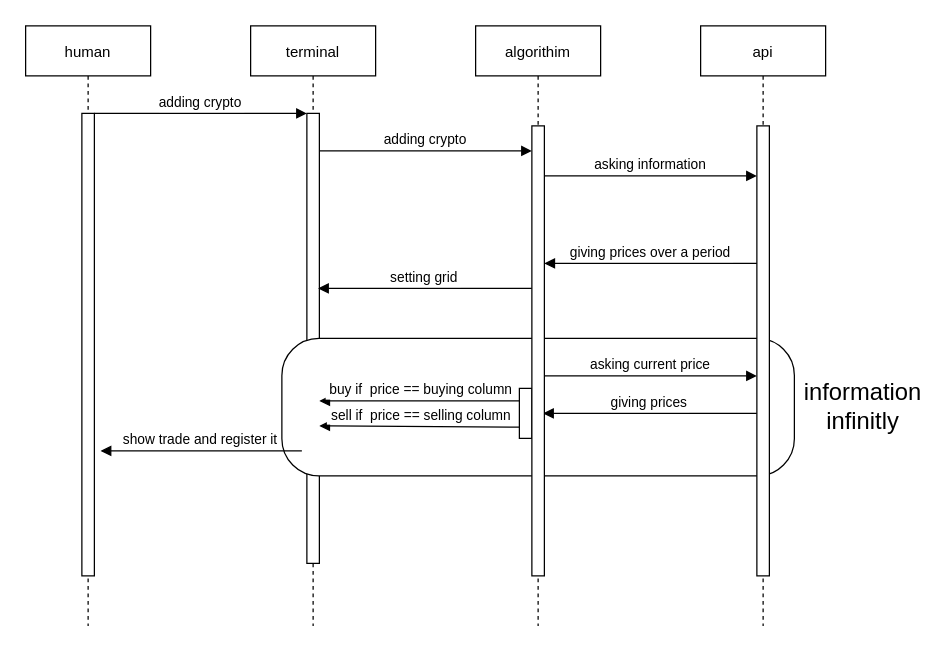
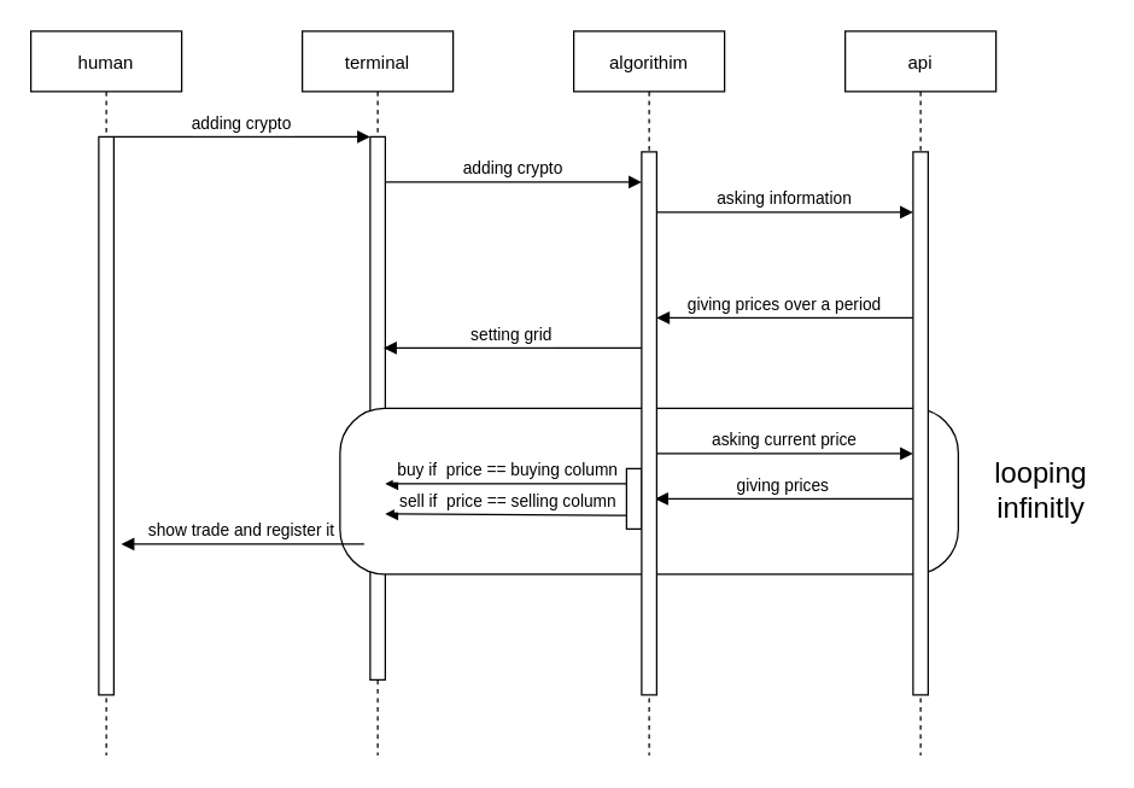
- <mxCell id="21" value="&lt;font style=&quot;font-size: 19px&quot;&gt;information infinitly&lt;/font&gt;" style="text;html=1;strokeColor=none;fillColor=none;align=center;verticalAlign=middle;whiteSpace=wrap;rounded=0;" vertex="1" parent="1"><mxGeometry x="650" y="260" width="80" height="130" as="geometry" /></mxCell>
+ <mxCell id="21" value="&lt;font style=&quot;font-size: 19px&quot;&gt;looping infinitly&lt;/font&gt;" style="text;html=1;strokeColor=none;fillColor=none;align=center;verticalAlign=middle;whiteSpace=wrap;rounded=0;" vertex="1" parent="1"><mxGeometry x="650" y="260" width="80" height="130" as="geometry" /></mxCell>
